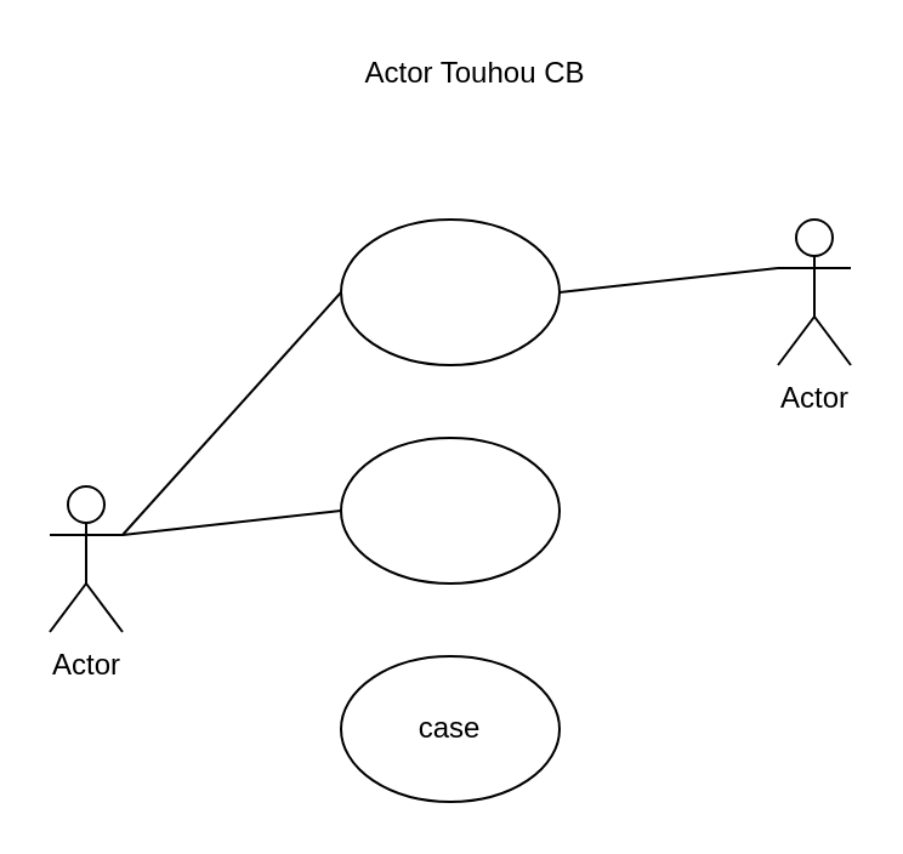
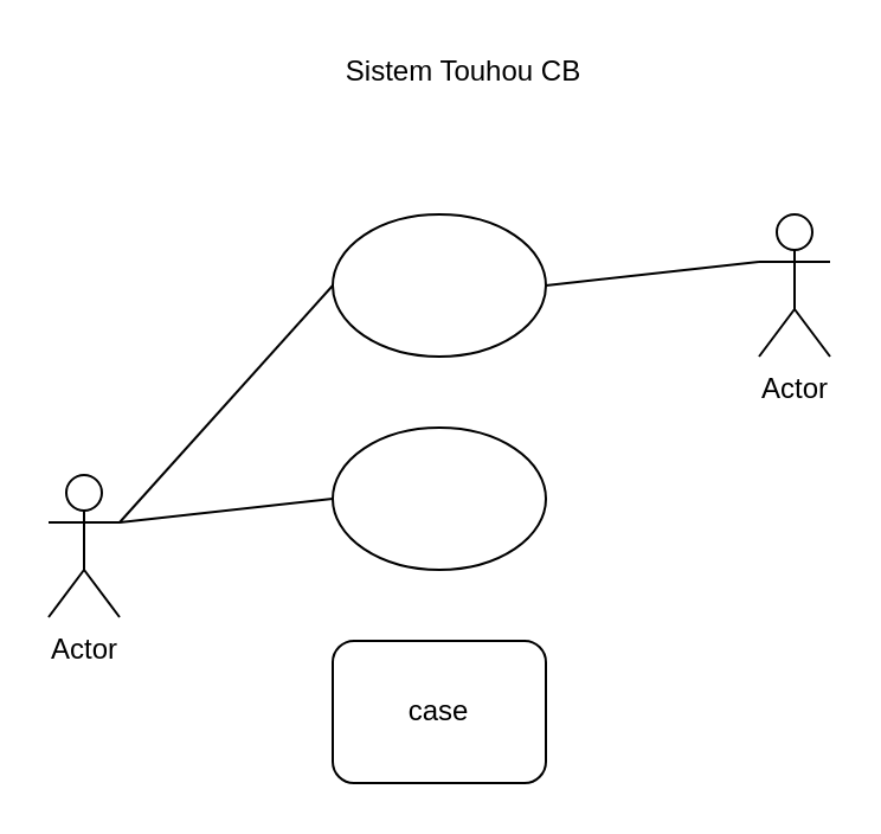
- <mxCell id="10" value="Actor Touhou CB" style="text;html=1;align=center;verticalAlign=middle;resizable=0;points=[];autosize=1;" vertex="1" parent="1"><mxGeometry x="140" y="20" width="110" height="20" as="geometry" /></mxCell>
+ <mxCell id="10" value="Sistem Touhou CB" style="text;html=1;align=center;verticalAlign=middle;resizable=0;points=[];autosize=1;" vertex="1" parent="1"><mxGeometry x="140" y="20" width="110" height="20" as="geometry" /></mxCell>
- <mxCell id="5" value="case" style="ellipse;whiteSpace=wrap;html=1;" vertex="1" parent="1"><mxGeometry x="140" y="270" width="90" height="60" as="geometry" /></mxCell>
+ <mxCell id="5" value="case" style="whiteSpace=wrap;html=1;rounded=1;" vertex="1" parent="1"><mxGeometry x="140" y="270" width="90" height="60" as="geometry" /></mxCell>
